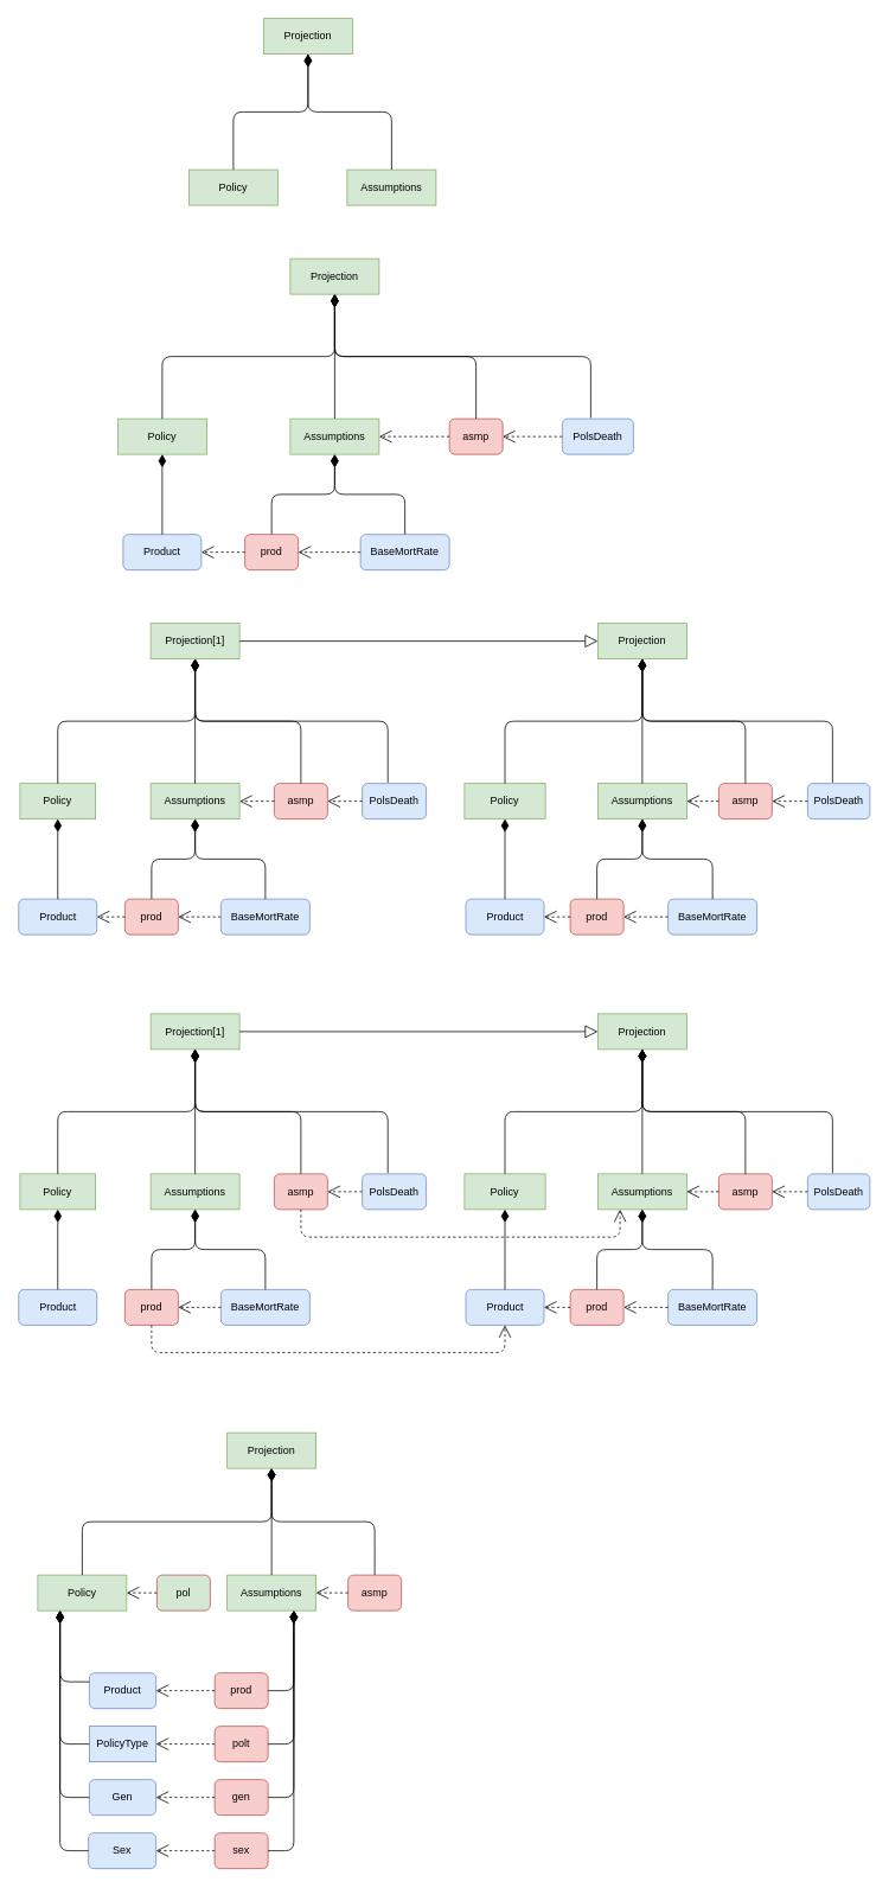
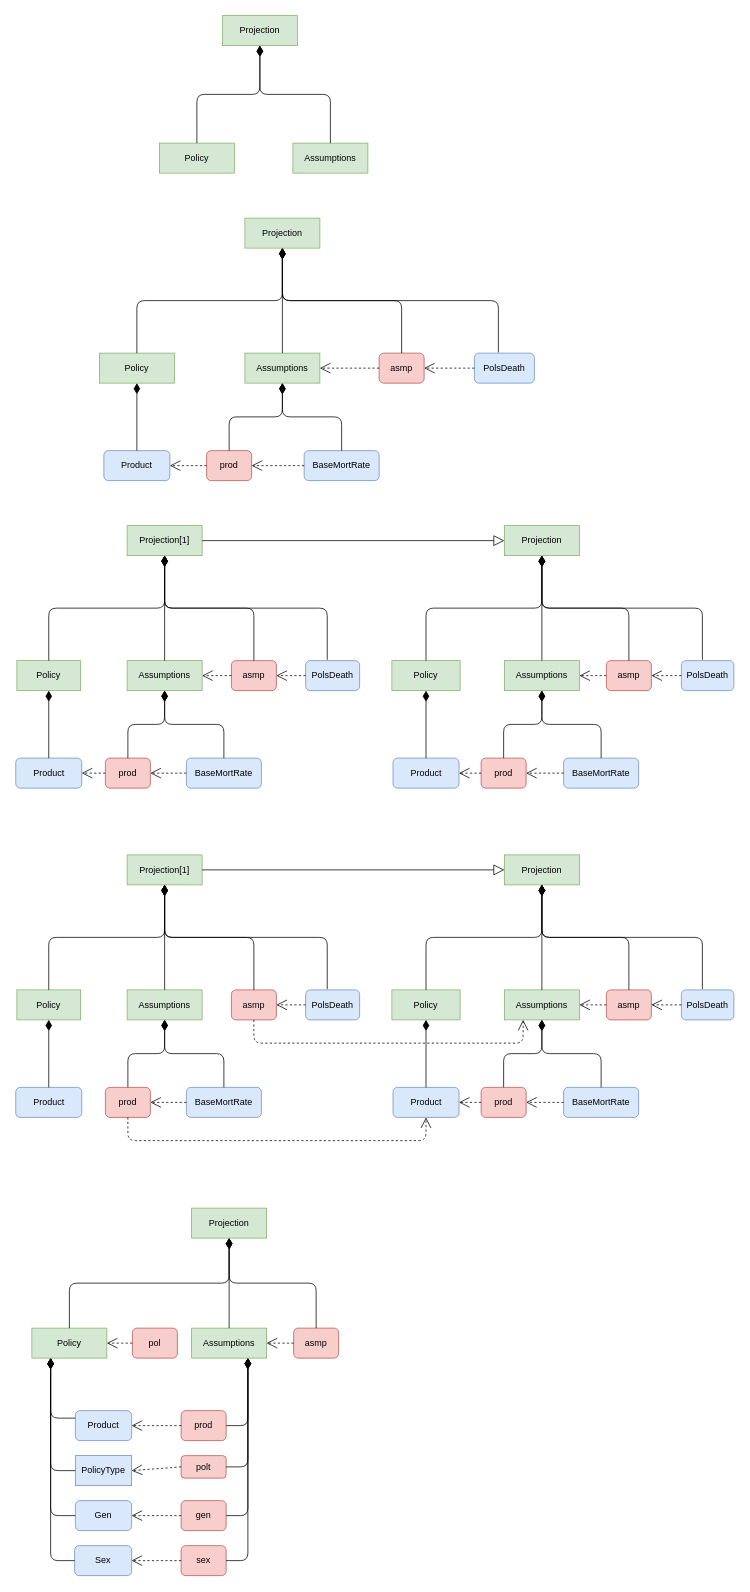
- <mxCell id="132" value="pol" style="rounded=1;whiteSpace=wrap;html=1;fillColor=#d5e8d4;strokeColor=#b85450;" vertex="1" parent="1"><mxGeometry x="176" y="1770" width="60" height="40" as="geometry" /></mxCell>
+ <mxCell id="132" value="pol" style="rounded=1;whiteSpace=wrap;html=1;fillColor=#f8cecc;strokeColor=#b85450;" vertex="1" parent="1"><mxGeometry x="176" y="1770" width="60" height="40" as="geometry" /></mxCell>
- <mxCell id="123" value="polt" style="rounded=1;whiteSpace=wrap;html=1;fillColor=#f8cecc;strokeColor=#b85450;" vertex="1" parent="1"><mxGeometry x="241" y="1940" width="60" height="40" as="geometry" /></mxCell>
+ <mxCell id="123" value="polt" style="rounded=1;whiteSpace=wrap;html=1;fillColor=#f8cecc;strokeColor=#b85450;" vertex="1" parent="1"><mxGeometry x="241" y="1940" width="60" height="30" as="geometry" /></mxCell>
